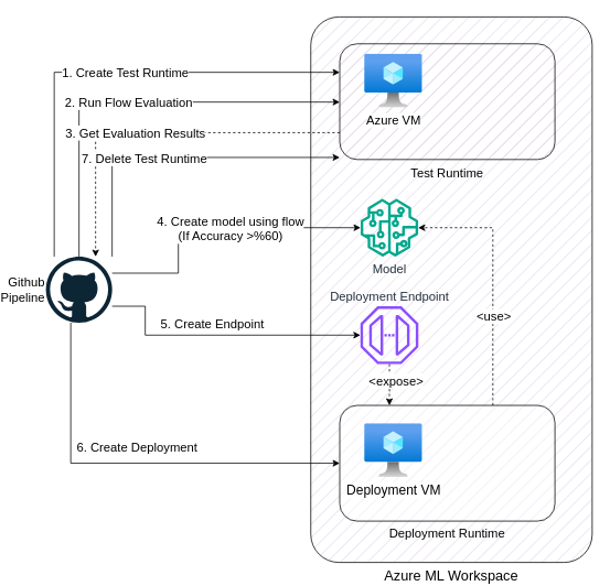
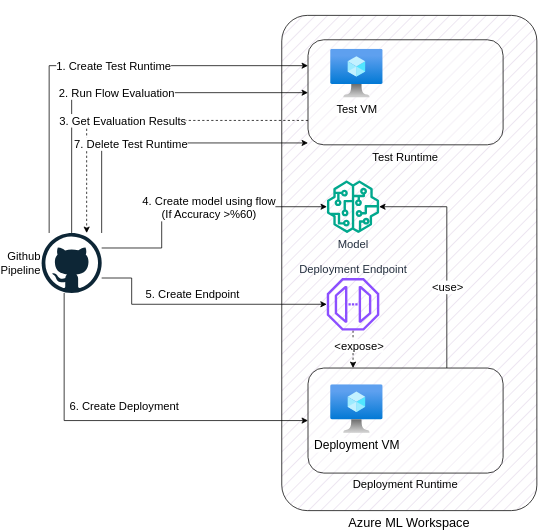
- <mxCell id="3" value="&lt;font style=&quot;font-size: 15px;&quot;&gt;Test Runtime&lt;/font&gt;" style="rounded=1;whiteSpace=wrap;html=1;fillStyle=hatch;fontSize=15;verticalAlign=top;labelPosition=center;verticalLabelPosition=bottom;align=center;fillColor=#e1d5e7;" parent="1" vertex="1"><mxGeometry x="375" y="52.5" width="260" height="140" as="geometry" /></mxCell>
+ <mxCell id="3" value="&lt;font style=&quot;font-size: 15px;&quot;&gt;Test Runtime&lt;/font&gt;" style="rounded=1;whiteSpace=wrap;html=1;fillStyle=hatch;fontSize=15;verticalAlign=top;labelPosition=center;verticalLabelPosition=bottom;align=center;" parent="1" vertex="1"><mxGeometry x="375" y="52.5" width="260" height="140" as="geometry" /></mxCell>
- <mxCell id="28" value="Azure VM" style="image;aspect=fixed;html=1;points=[];align=center;fontSize=15;image=img/lib/azure2/compute/Virtual_Machine.svg;" parent="1" vertex="1"><mxGeometry x="405" y="65" width="70" height="64.93" as="geometry" /></mxCell>
+ <mxCell id="28" value="Test VM" style="image;aspect=fixed;html=1;points=[];align=center;fontSize=15;image=img/lib/azure2/compute/Virtual_Machine.svg;" parent="1" vertex="1"><mxGeometry x="405" y="65" width="70" height="64.93" as="geometry" /></mxCell>
- <mxCell id="4" style="edgeStyle=orthogonalEdgeStyle;rounded=0;orthogonalLoop=1;jettySize=auto;html=1;dashed=1;fontSize=15;" parent="1" source="6" target="10" edge="1"><mxGeometry relative="1" as="geometry"><Array as="points"><mxPoint x="560" y="275" /></Array></mxGeometry></mxCell>
+ <mxCell id="4" style="edgeStyle=orthogonalEdgeStyle;rounded=0;orthogonalLoop=1;jettySize=auto;html=1;dashed=0;fontSize=15;" parent="1" source="6" target="10" edge="1"><mxGeometry relative="1" as="geometry"><Array as="points"><mxPoint x="560" y="275" /></Array></mxGeometry></mxCell>
